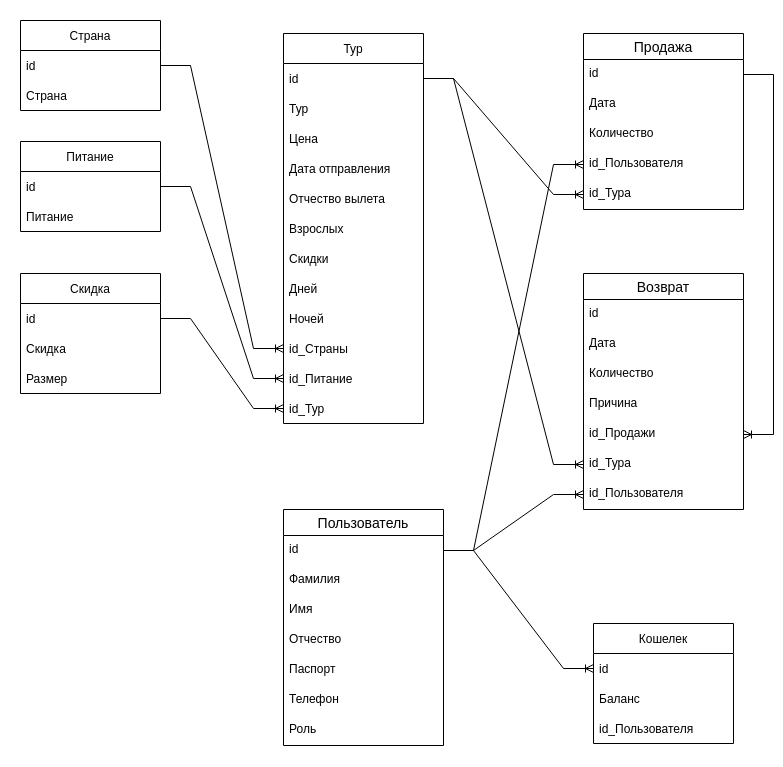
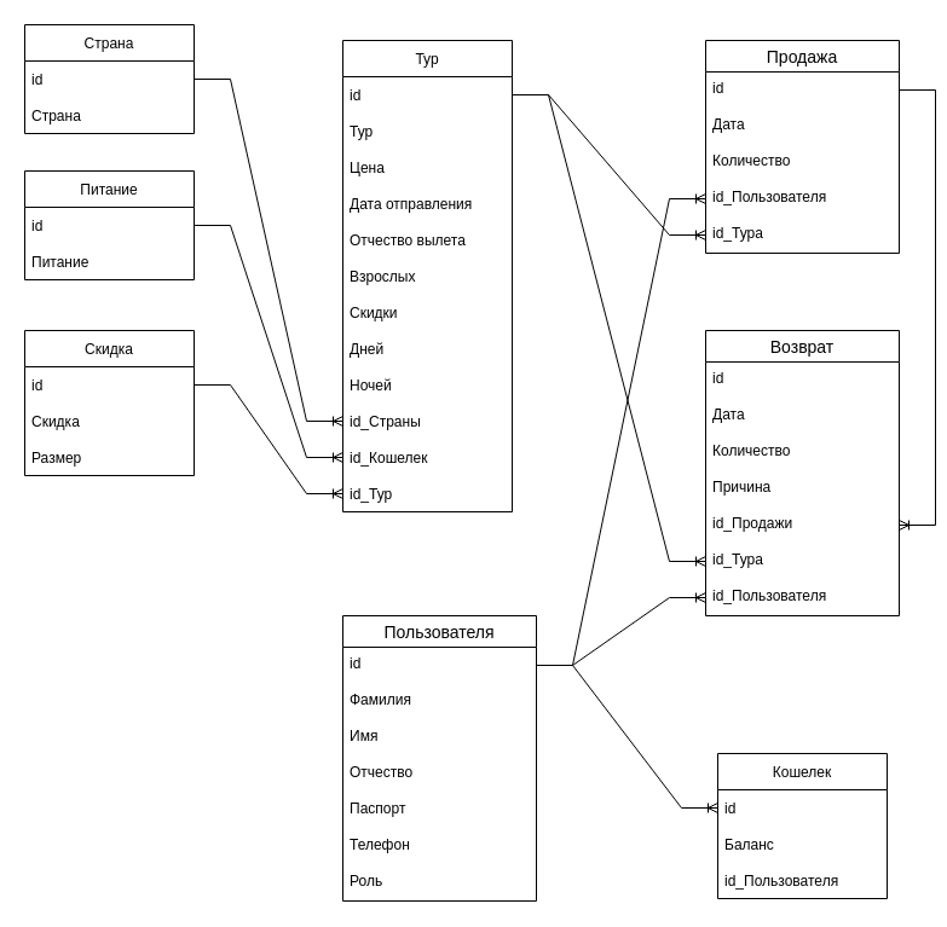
- <mxCell id="13" value="id_Питание" style="text;strokeColor=none;fillColor=none;align=left;verticalAlign=middle;spacingLeft=4;spacingRight=4;overflow=hidden;points=[[0,0.5],[1,0.5]];portConstraint=eastwest;rotatable=0;" parent="2" vertex="1"><mxGeometry y="330" width="140" height="30" as="geometry" /></mxCell>
+ <mxCell id="13" value="id_Кошелек" style="text;strokeColor=none;fillColor=none;align=left;verticalAlign=middle;spacingLeft=4;spacingRight=4;overflow=hidden;points=[[0,0.5],[1,0.5]];portConstraint=eastwest;rotatable=0;" parent="2" vertex="1"><mxGeometry y="330" width="140" height="30" as="geometry" /></mxCell>
- <mxCell id="40" value="Пользователь" style="swimlane;fontStyle=0;childLayout=stackLayout;horizontal=1;startSize=26;horizontalStack=0;resizeParent=1;resizeParentMax=0;resizeLast=0;collapsible=1;marginBottom=0;align=center;fontSize=14;" parent="1" vertex="1"><mxGeometry x="283" y="509" width="160" height="236" as="geometry" /></mxCell>
+ <mxCell id="40" value="Пользователя" style="swimlane;fontStyle=0;childLayout=stackLayout;horizontal=1;startSize=26;horizontalStack=0;resizeParent=1;resizeParentMax=0;resizeLast=0;collapsible=1;marginBottom=0;align=center;fontSize=14;" parent="1" vertex="1"><mxGeometry x="283" y="509" width="160" height="236" as="geometry" /></mxCell>
